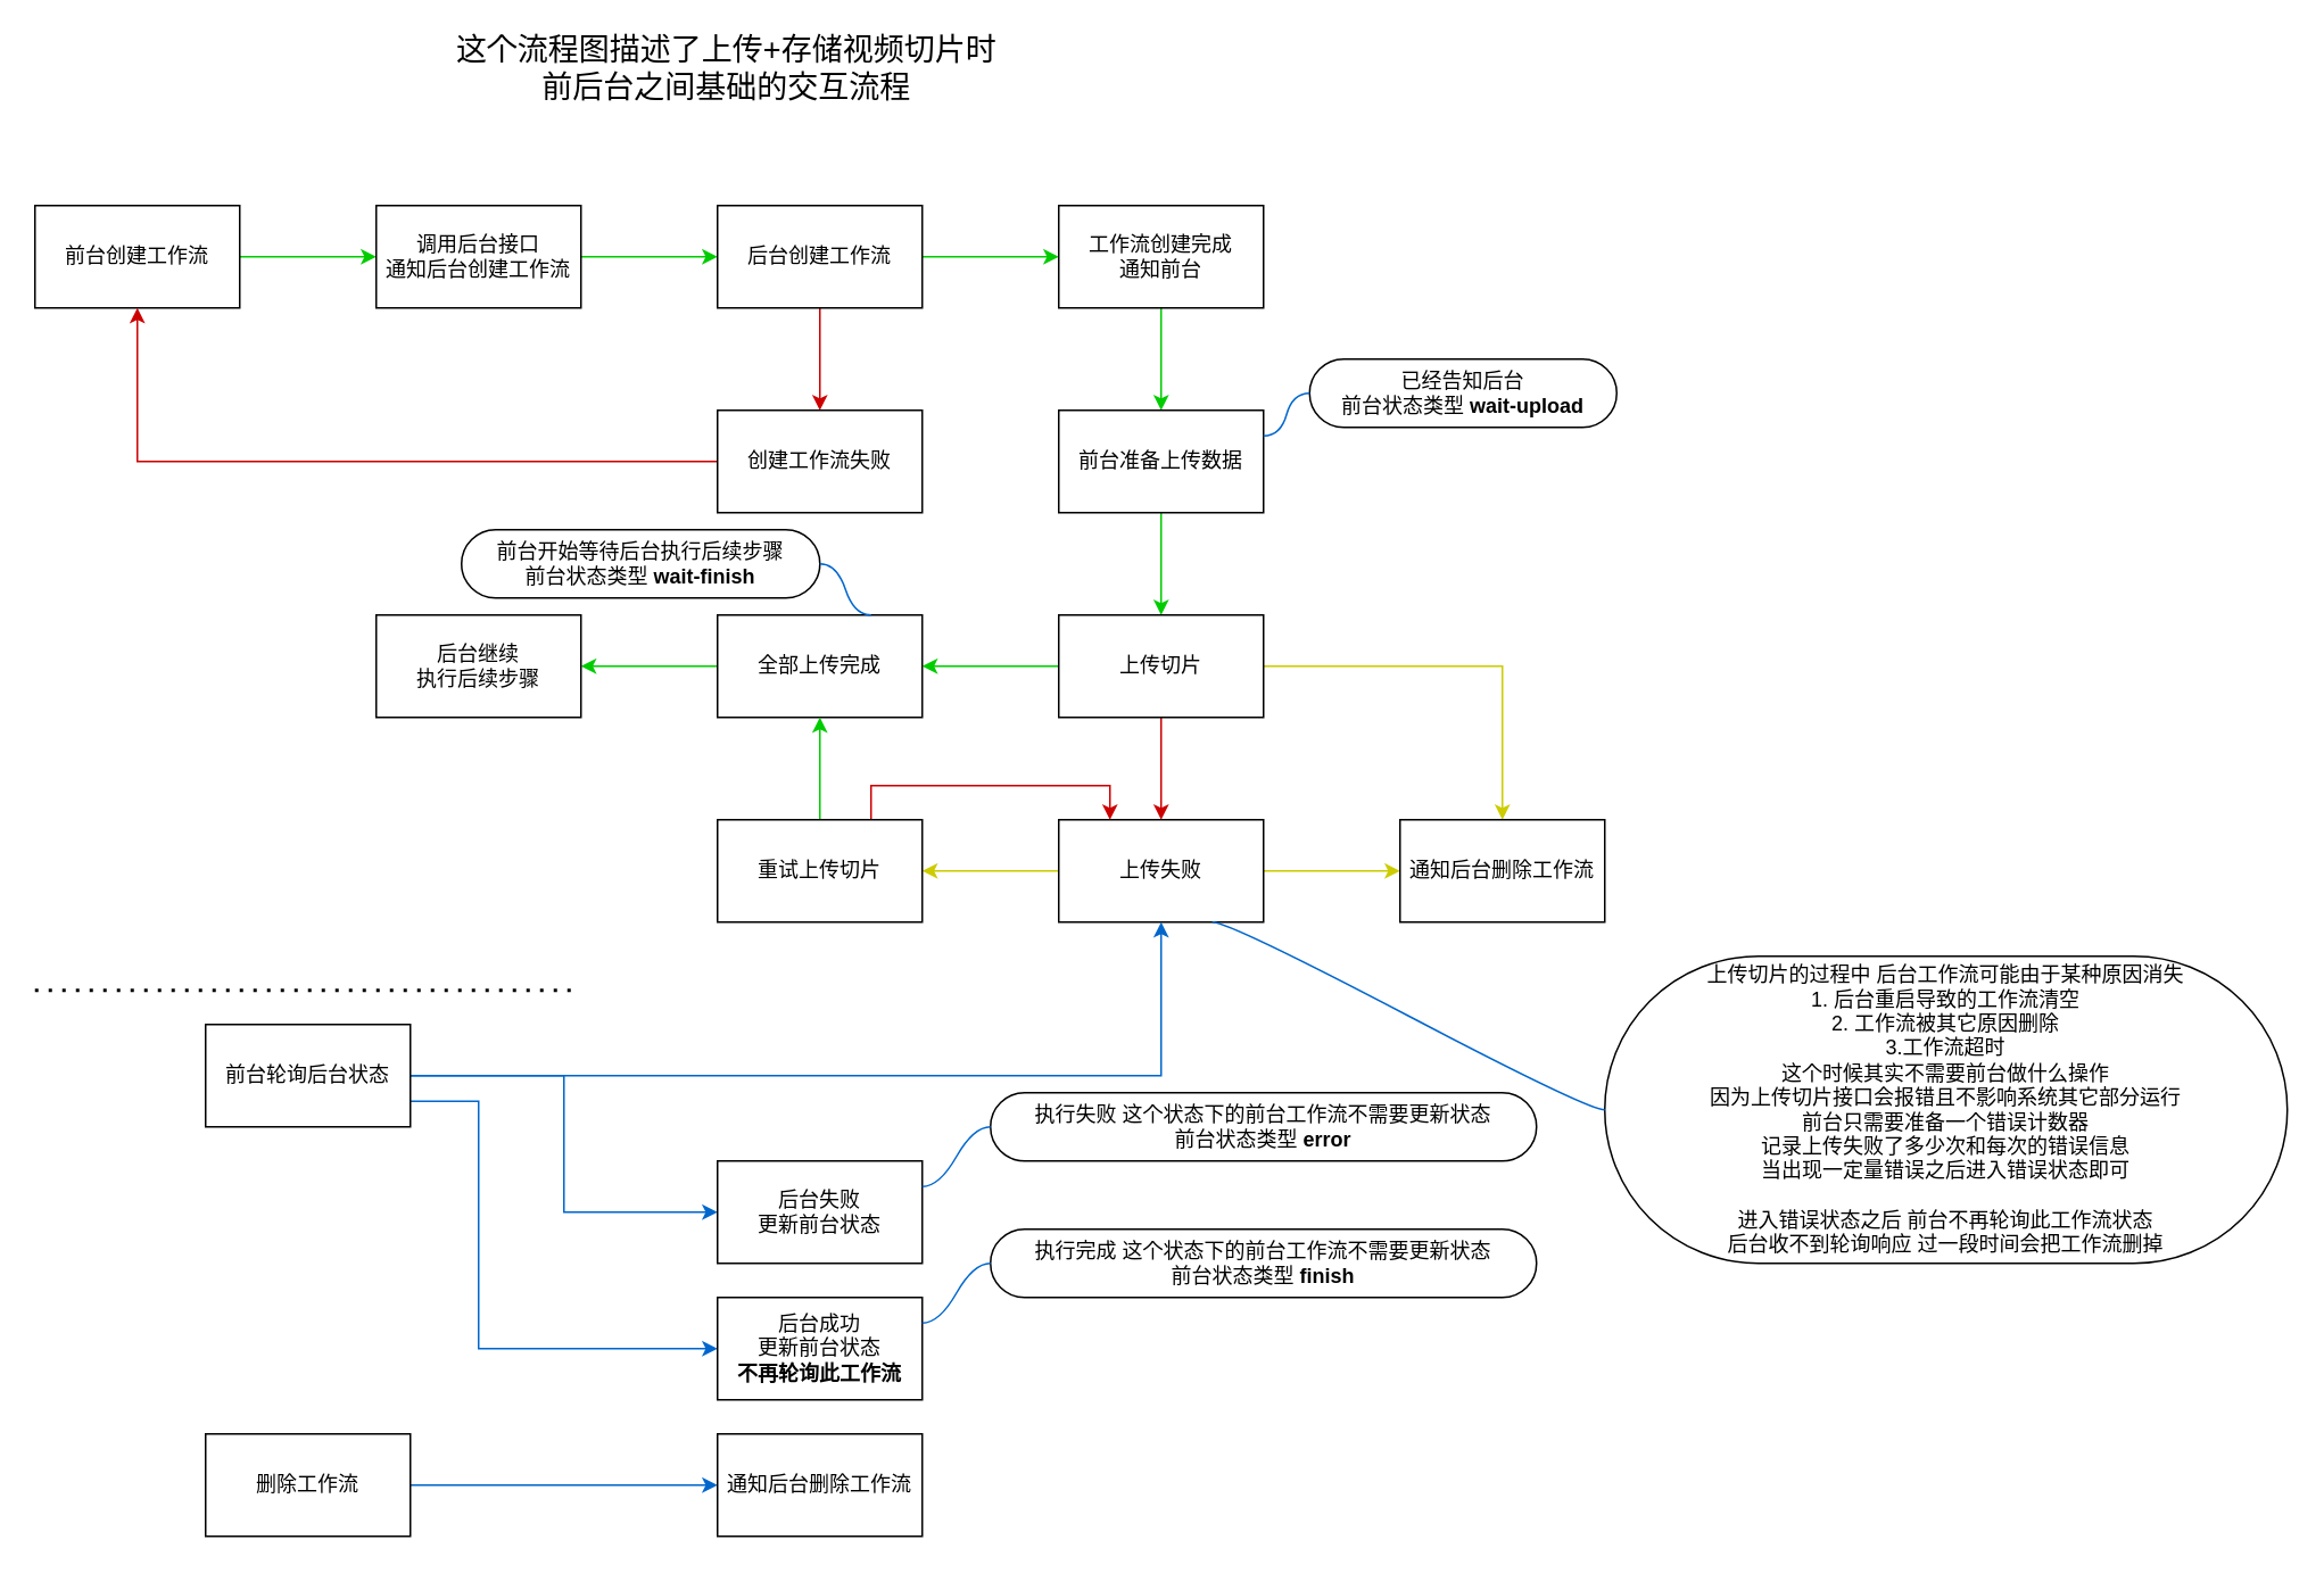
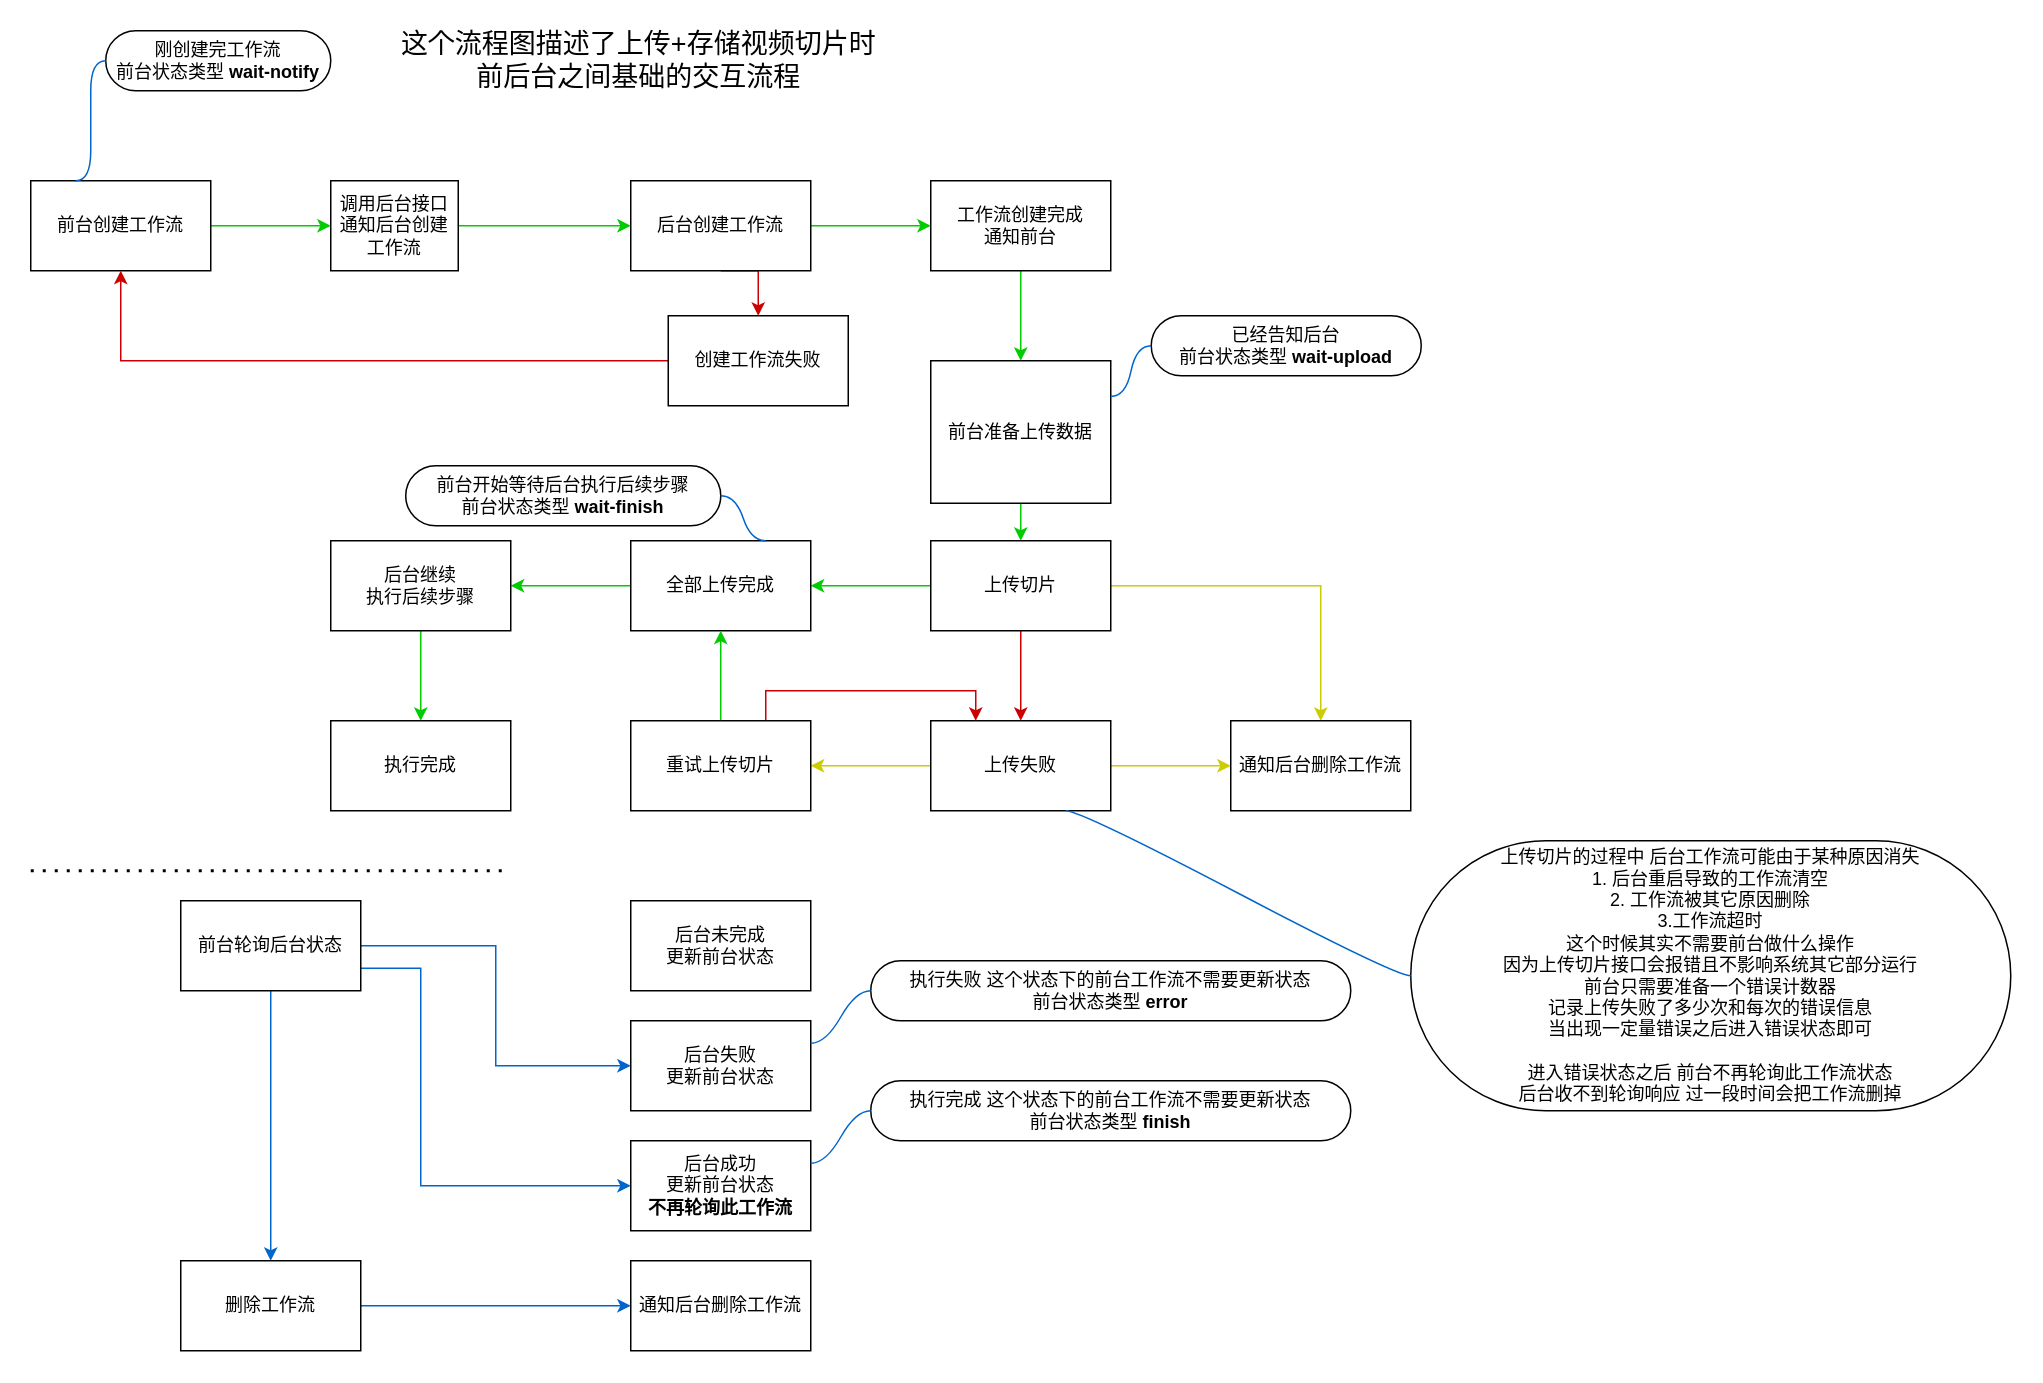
+ <mxCell id="42" value="刚创建完工作流&lt;br&gt;前台状态类型&amp;nbsp;&lt;b&gt;wait-notify&lt;/b&gt;" style="whiteSpace=wrap;html=1;rounded=1;arcSize=50;align=center;verticalAlign=middle;strokeWidth=1;autosize=1;spacing=4;treeFolding=1;treeMoving=1;newEdgeStyle={&quot;edgeStyle&quot;:&quot;entityRelationEdgeStyle&quot;,&quot;startArrow&quot;:&quot;none&quot;,&quot;endArrow&quot;:&quot;none&quot;,&quot;segment&quot;:10,&quot;curved&quot;:1};" vertex="1" parent="1"><mxGeometry x="70" y="20" width="150" height="40" as="geometry" /></mxCell>
+ <mxCell id="43" value="" style="edgeStyle=entityRelationEdgeStyle;startArrow=none;endArrow=none;segment=10;curved=1;rounded=0;strokeColor=#0066CC;exitX=0.25;exitY=0;exitDx=0;exitDy=0;" edge="1" target="42" parent="1" source="3"><mxGeometry relative="1" as="geometry"><mxPoint x="108" y="254" as="sourcePoint" /></mxGeometry></mxCell>
- <mxCell id="5" value="调用后台接口&lt;br&gt;通知后台创建工作流" style="rounded=0;whiteSpace=wrap;html=1;" vertex="1" parent="1"><mxGeometry x="220" y="120" width="120" height="60" as="geometry" /></mxCell>
+ <mxCell id="5" value="调用后台接口&lt;br&gt;通知后台创建工作流" style="rounded=0;whiteSpace=wrap;html=1;" vertex="1" parent="1"><mxGeometry x="220" y="120" width="85" height="60" as="geometry" /></mxCell>
- <mxCell id="14" value="创建工作流失败" style="rounded=0;whiteSpace=wrap;html=1;" vertex="1" parent="1"><mxGeometry x="420" y="240" width="120" height="60" as="geometry" /></mxCell>
+ <mxCell id="14" value="创建工作流失败" style="rounded=0;whiteSpace=wrap;html=1;" vertex="1" parent="1"><mxGeometry x="445" y="210" width="120" height="60" as="geometry" /></mxCell>
- <mxCell id="12" value="前台准备上传数据" style="rounded=0;whiteSpace=wrap;html=1;" vertex="1" parent="1"><mxGeometry x="620" y="240" width="120" height="60" as="geometry" /></mxCell>
+ <mxCell id="12" value="前台准备上传数据" style="rounded=0;whiteSpace=wrap;html=1;" vertex="1" parent="1"><mxGeometry x="620" y="240" width="120" height="95" as="geometry" /></mxCell>
+ <mxCell id="28" style="edgeStyle=orthogonalEdgeStyle;rounded=0;orthogonalLoop=1;jettySize=auto;html=1;entryX=0.5;entryY=0;entryDx=0;entryDy=0;strokeColor=#00CC00;" edge="1" parent="1" source="29" target="30"><mxGeometry relative="1" as="geometry" /></mxCell>
+ <mxCell id="30" value="执行完成" style="rounded=0;whiteSpace=wrap;html=1;" vertex="1" parent="1"><mxGeometry x="220" y="480" width="120" height="60" as="geometry" /></mxCell>
+ <mxCell id="36" value="后台未完成&lt;br&gt;更新前台状态" style="rounded=0;whiteSpace=wrap;html=1;" vertex="1" parent="1"><mxGeometry x="420" y="600" width="120" height="60" as="geometry" /></mxCell>
- <mxCell id="32" style="edgeStyle=orthogonalEdgeStyle;rounded=0;orthogonalLoop=1;jettySize=auto;html=1;strokeColor=#0066CC;" edge="1" parent="1" source="35" target="23"><mxGeometry relative="1" as="geometry" /></mxCell>
+ <mxCell id="32" style="edgeStyle=orthogonalEdgeStyle;rounded=0;orthogonalLoop=1;jettySize=auto;html=1;entryX=0.5;entryY=0;entryDx=0;entryDy=0;strokeColor=#0066CC;" edge="1" parent="1" source="35" target="40"><mxGeometry relative="1" as="geometry" /></mxCell>
